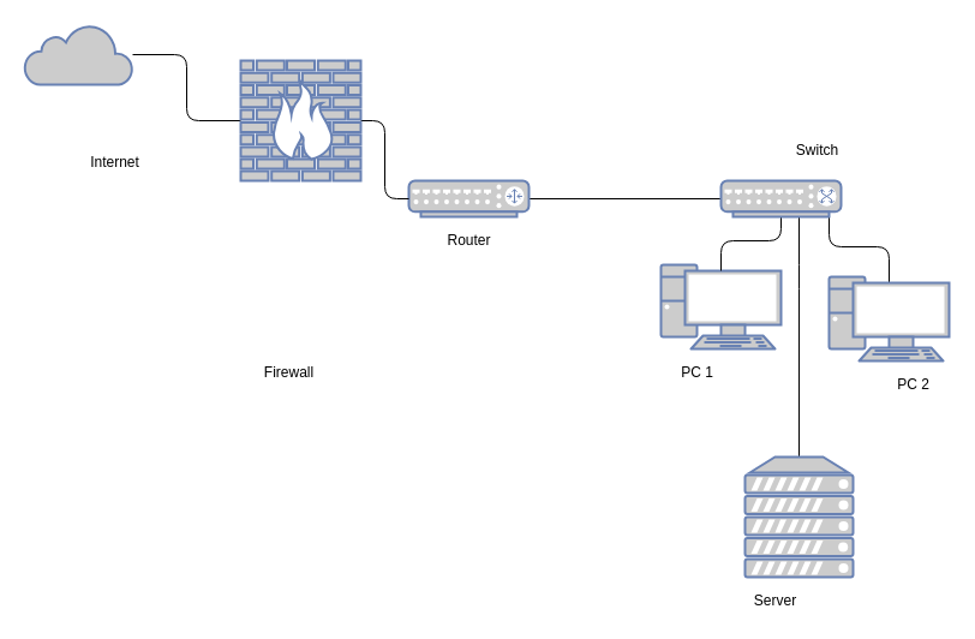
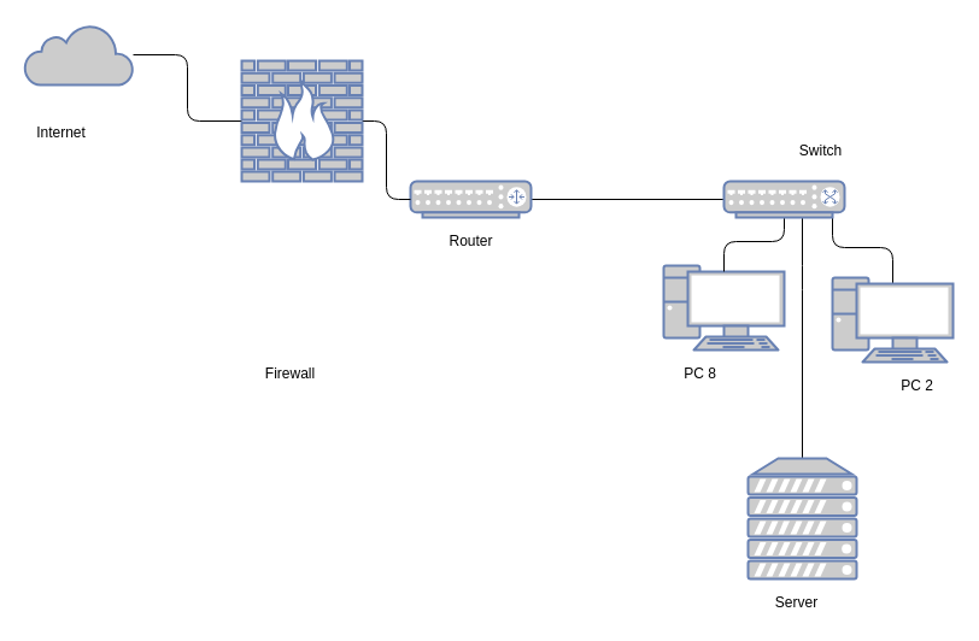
- <mxCell id="15" value="Internet" style="text;html=1;resizable=0;autosize=1;align=center;verticalAlign=middle;points=[];fillColor=none;strokeColor=none;rounded=0;" vertex="1" parent="1"><mxGeometry x="65" y="125" width="60" height="20" as="geometry" /></mxCell>
+ <mxCell id="15" value="Internet" style="text;html=1;resizable=0;autosize=1;align=center;verticalAlign=middle;points=[];fillColor=none;strokeColor=none;rounded=0;" vertex="1" parent="1"><mxGeometry x="20" y="100" width="60" height="20" as="geometry" /></mxCell>
- <mxCell id="19" value="PC 1" style="text;html=1;resizable=0;autosize=1;align=center;verticalAlign=middle;points=[];fillColor=none;strokeColor=none;rounded=0;" vertex="1" parent="1"><mxGeometry x="560" y="300" width="40" height="20" as="geometry" /></mxCell>
+ <mxCell id="19" value="PC 8" style="text;html=1;resizable=0;autosize=1;align=center;verticalAlign=middle;points=[];fillColor=none;strokeColor=none;rounded=0;" vertex="1" parent="1"><mxGeometry x="560" y="300" width="40" height="20" as="geometry" /></mxCell>
- <mxCell id="21" value="Server" style="text;html=1;resizable=0;autosize=1;align=center;verticalAlign=middle;points=[];fillColor=none;strokeColor=none;rounded=0;" vertex="1" parent="1"><mxGeometry x="620" y="490" width="50" height="20" as="geometry" /></mxCell>
+ <mxCell id="21" value="Server" style="text;html=1;resizable=0;autosize=1;align=center;verticalAlign=middle;points=[];fillColor=none;strokeColor=none;rounded=0;" vertex="1" parent="1"><mxGeometry x="635" y="490" width="50" height="20" as="geometry" /></mxCell>
